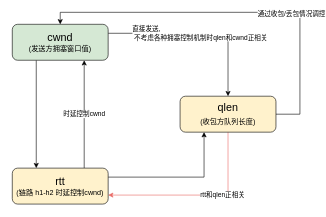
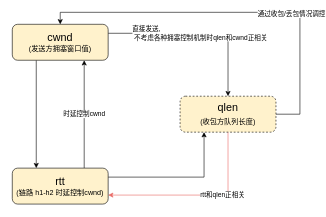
- <mxCell id="4" value="&lt;font&gt;&lt;span style=&quot;font-size: 18px&quot;&gt;cwnd&lt;/span&gt;&lt;br&gt;&lt;font style=&quot;font-size: 12px&quot;&gt;(发送方拥塞窗口值)&lt;/font&gt;&lt;br&gt;&lt;/font&gt;" style="rounded=1;whiteSpace=wrap;html=1;fillColor=#d5e8d4;" vertex="1" parent="1"><mxGeometry x="20" y="40" width="160" height="60" as="geometry" /></mxCell>
+ <mxCell id="4" value="&lt;font&gt;&lt;span style=&quot;font-size: 18px&quot;&gt;cwnd&lt;/span&gt;&lt;br&gt;&lt;font style=&quot;font-size: 12px&quot;&gt;(发送方拥塞窗口值)&lt;/font&gt;&lt;br&gt;&lt;/font&gt;" style="rounded=1;whiteSpace=wrap;html=1;fillColor=#FFF2CC;" vertex="1" parent="1"><mxGeometry x="20" y="40" width="160" height="60" as="geometry" /></mxCell>
- <mxCell id="8" value="&lt;font&gt;&lt;span style=&quot;font-size: 18px&quot;&gt;qlen&lt;/span&gt;&lt;br&gt;&lt;font style=&quot;font-size: 12px&quot;&gt;(收包方队列长度)&lt;/font&gt;&lt;/font&gt;&lt;font style=&quot;font-size: 18px&quot;&gt;&lt;br&gt;&lt;/font&gt;" style="rounded=1;whiteSpace=wrap;html=1;fillColor=#FFF2CC;" vertex="1" parent="1"><mxGeometry x="300" y="160" width="160" height="60" as="geometry" /></mxCell>
+ <mxCell id="8" value="&lt;font&gt;&lt;span style=&quot;font-size: 18px&quot;&gt;qlen&lt;/span&gt;&lt;br&gt;&lt;font style=&quot;font-size: 12px&quot;&gt;(收包方队列长度)&lt;/font&gt;&lt;/font&gt;&lt;font style=&quot;font-size: 18px&quot;&gt;&lt;br&gt;&lt;/font&gt;" style="rounded=1;whiteSpace=wrap;html=1;fillColor=#FFF2CC;dashed=1;" vertex="1" parent="1"><mxGeometry x="300" y="160" width="160" height="60" as="geometry" /></mxCell>
